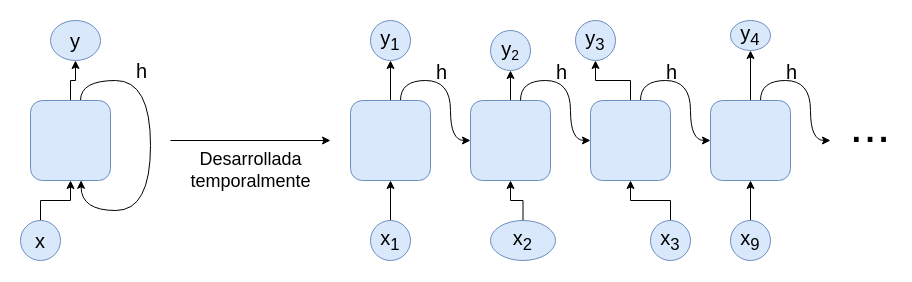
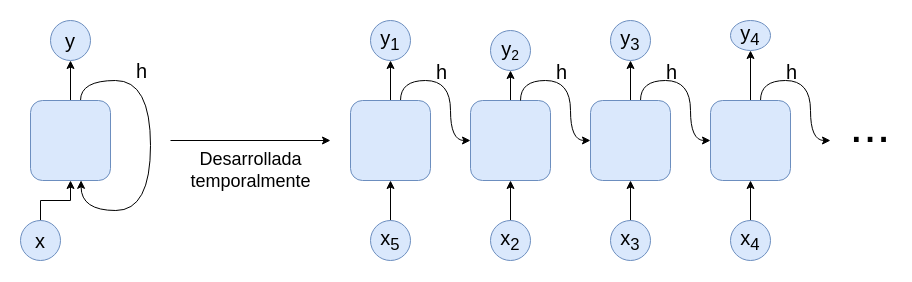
- <mxCell id="8" value="&lt;font style=&quot;font-size: 20px&quot;&gt;y&lt;/font&gt;" style="ellipse;whiteSpace=wrap;html=1;fillColor=#dae8fc;strokeColor=#6c8ebf;" vertex="1" parent="1"><mxGeometry x="50" y="20" width="50" height="40" as="geometry" /></mxCell>
+ <mxCell id="8" value="&lt;font style=&quot;font-size: 20px&quot;&gt;y&lt;/font&gt;" style="ellipse;whiteSpace=wrap;html=1;fillColor=#dae8fc;strokeColor=#6c8ebf;" vertex="1" parent="1"><mxGeometry x="50" y="20" width="40" height="40" as="geometry" /></mxCell>
- <mxCell id="27" value="&lt;font style=&quot;font-size: 20px&quot;&gt;y&lt;sub&gt;3&lt;/sub&gt;&lt;/font&gt;" style="ellipse;whiteSpace=wrap;html=1;fillColor=#dae8fc;strokeColor=#6c8ebf;" vertex="1" parent="1"><mxGeometry x="575" y="20" width="40" height="40" as="geometry" /></mxCell>
+ <mxCell id="27" value="&lt;font style=&quot;font-size: 20px&quot;&gt;y&lt;sub&gt;3&lt;/sub&gt;&lt;/font&gt;" style="ellipse;whiteSpace=wrap;html=1;fillColor=#dae8fc;strokeColor=#6c8ebf;" vertex="1" parent="1"><mxGeometry x="610" y="20" width="40" height="40" as="geometry" /></mxCell>
- <mxCell id="14" value="&lt;font style=&quot;font-size: 20px&quot;&gt;x&lt;sub&gt;1&lt;/sub&gt;&lt;/font&gt;" style="ellipse;whiteSpace=wrap;html=1;fillColor=#dae8fc;strokeColor=#6c8ebf;" vertex="1" parent="1"><mxGeometry x="370" y="220" width="40" height="40" as="geometry" /></mxCell>
+ <mxCell id="14" value="&lt;font style=&quot;font-size: 20px&quot;&gt;x&lt;sub&gt;5&lt;/sub&gt;&lt;/font&gt;" style="ellipse;whiteSpace=wrap;html=1;fillColor=#dae8fc;strokeColor=#6c8ebf;" vertex="1" parent="1"><mxGeometry x="370" y="220" width="40" height="40" as="geometry" /></mxCell>
- <mxCell id="19" value="&lt;font style=&quot;font-size: 20px&quot;&gt;x&lt;sub&gt;2&lt;/sub&gt;&lt;/font&gt;" style="ellipse;whiteSpace=wrap;html=1;fillColor=#dae8fc;strokeColor=#6c8ebf;" vertex="1" parent="1"><mxGeometry x="490" y="220" width="65" height="40" as="geometry" /></mxCell>
+ <mxCell id="19" value="&lt;font style=&quot;font-size: 20px&quot;&gt;x&lt;sub&gt;2&lt;/sub&gt;&lt;/font&gt;" style="ellipse;whiteSpace=wrap;html=1;fillColor=#dae8fc;strokeColor=#6c8ebf;" vertex="1" parent="1"><mxGeometry x="490" y="220" width="40" height="40" as="geometry" /></mxCell>
- <mxCell id="26" value="&lt;font style=&quot;font-size: 20px&quot;&gt;x&lt;sub&gt;3&lt;/sub&gt;&lt;/font&gt;" style="ellipse;whiteSpace=wrap;html=1;fillColor=#dae8fc;strokeColor=#6c8ebf;" vertex="1" parent="1"><mxGeometry x="650" y="220" width="40" height="40" as="geometry" /></mxCell>
+ <mxCell id="26" value="&lt;font style=&quot;font-size: 20px&quot;&gt;x&lt;sub&gt;3&lt;/sub&gt;&lt;/font&gt;" style="ellipse;whiteSpace=wrap;html=1;fillColor=#dae8fc;strokeColor=#6c8ebf;" vertex="1" parent="1"><mxGeometry x="610" y="220" width="40" height="40" as="geometry" /></mxCell>
- <mxCell id="32" value="&lt;font style=&quot;font-size: 20px&quot;&gt;x&lt;sub&gt;9&lt;/sub&gt;&lt;/font&gt;" style="ellipse;whiteSpace=wrap;html=1;fillColor=#dae8fc;strokeColor=#6c8ebf;" vertex="1" parent="1"><mxGeometry x="730" y="220" width="40" height="40" as="geometry" /></mxCell>
+ <mxCell id="32" value="&lt;font style=&quot;font-size: 20px&quot;&gt;x&lt;sub&gt;4&lt;/sub&gt;&lt;/font&gt;" style="ellipse;whiteSpace=wrap;html=1;fillColor=#dae8fc;strokeColor=#6c8ebf;" vertex="1" parent="1"><mxGeometry x="730" y="220" width="40" height="40" as="geometry" /></mxCell>
